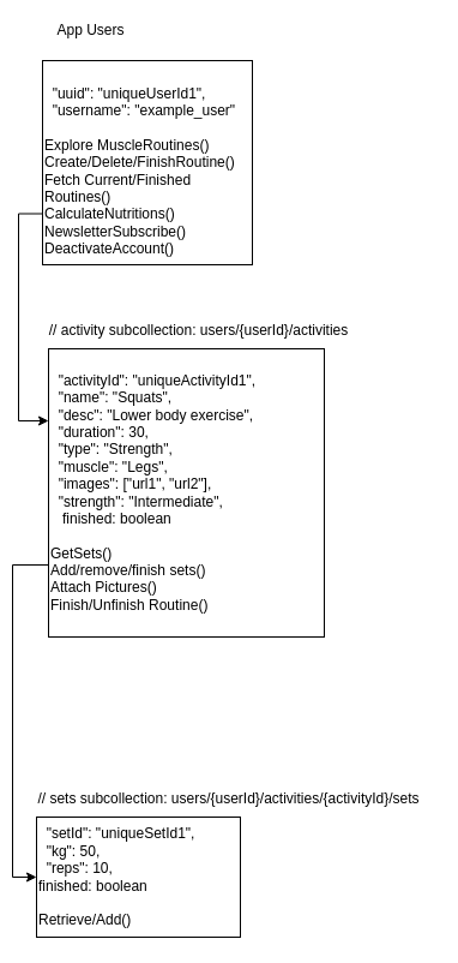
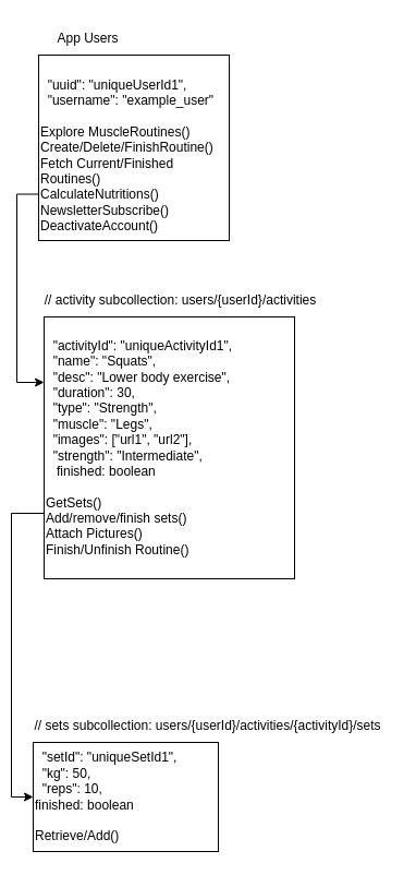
- <mxCell id="4" value="App Users" style="text;html=1;align=center;verticalAlign=middle;resizable=0;points=[];autosize=1;strokeColor=none;fillColor=none;" vertex="1" parent="1"><mxGeometry x="35" y="10" width="80" height="30" as="geometry" /></mxCell>
+ <mxCell id="4" value="App Users" style="text;html=1;align=center;verticalAlign=middle;resizable=0;points=[];autosize=1;strokeColor=none;fillColor=none;" vertex="1" parent="1"><mxGeometry x="40" y="20" width="80" height="30" as="geometry" /></mxCell>
